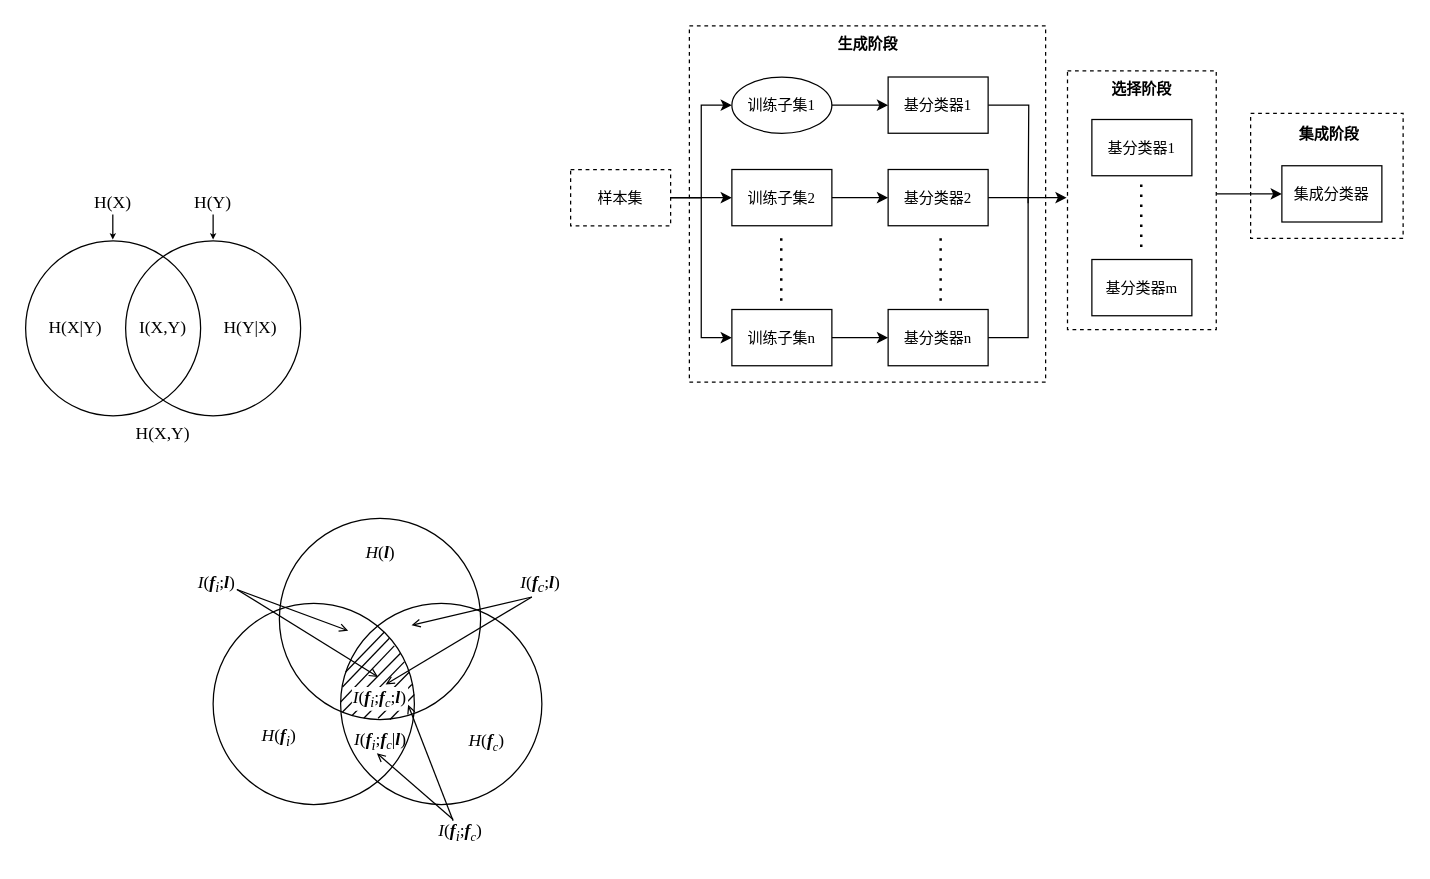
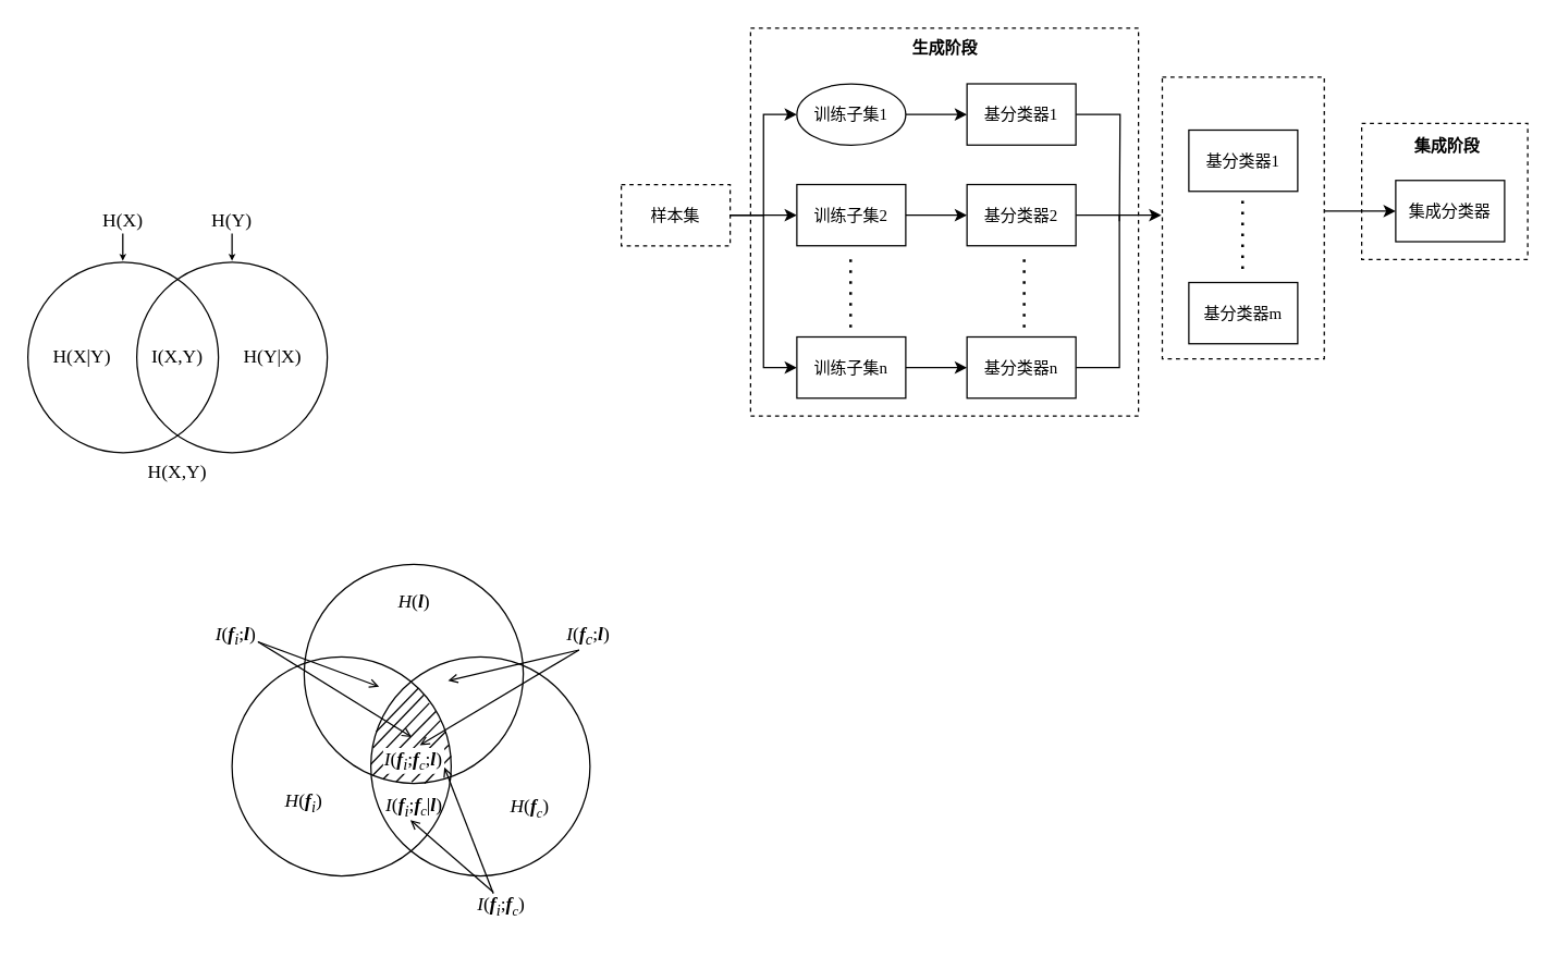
- <mxCell id="55" value="&lt;b&gt;选择阶段&lt;/b&gt;" style="text;html=1;strokeColor=none;fillColor=none;align=center;verticalAlign=middle;whiteSpace=wrap;rounded=0;dashed=1;fontFamily=Times New Roman;fontSize=12;" parent="1" vertex="1"><mxGeometry x="883" y="56" width="60" height="30" as="geometry" /></mxCell>
